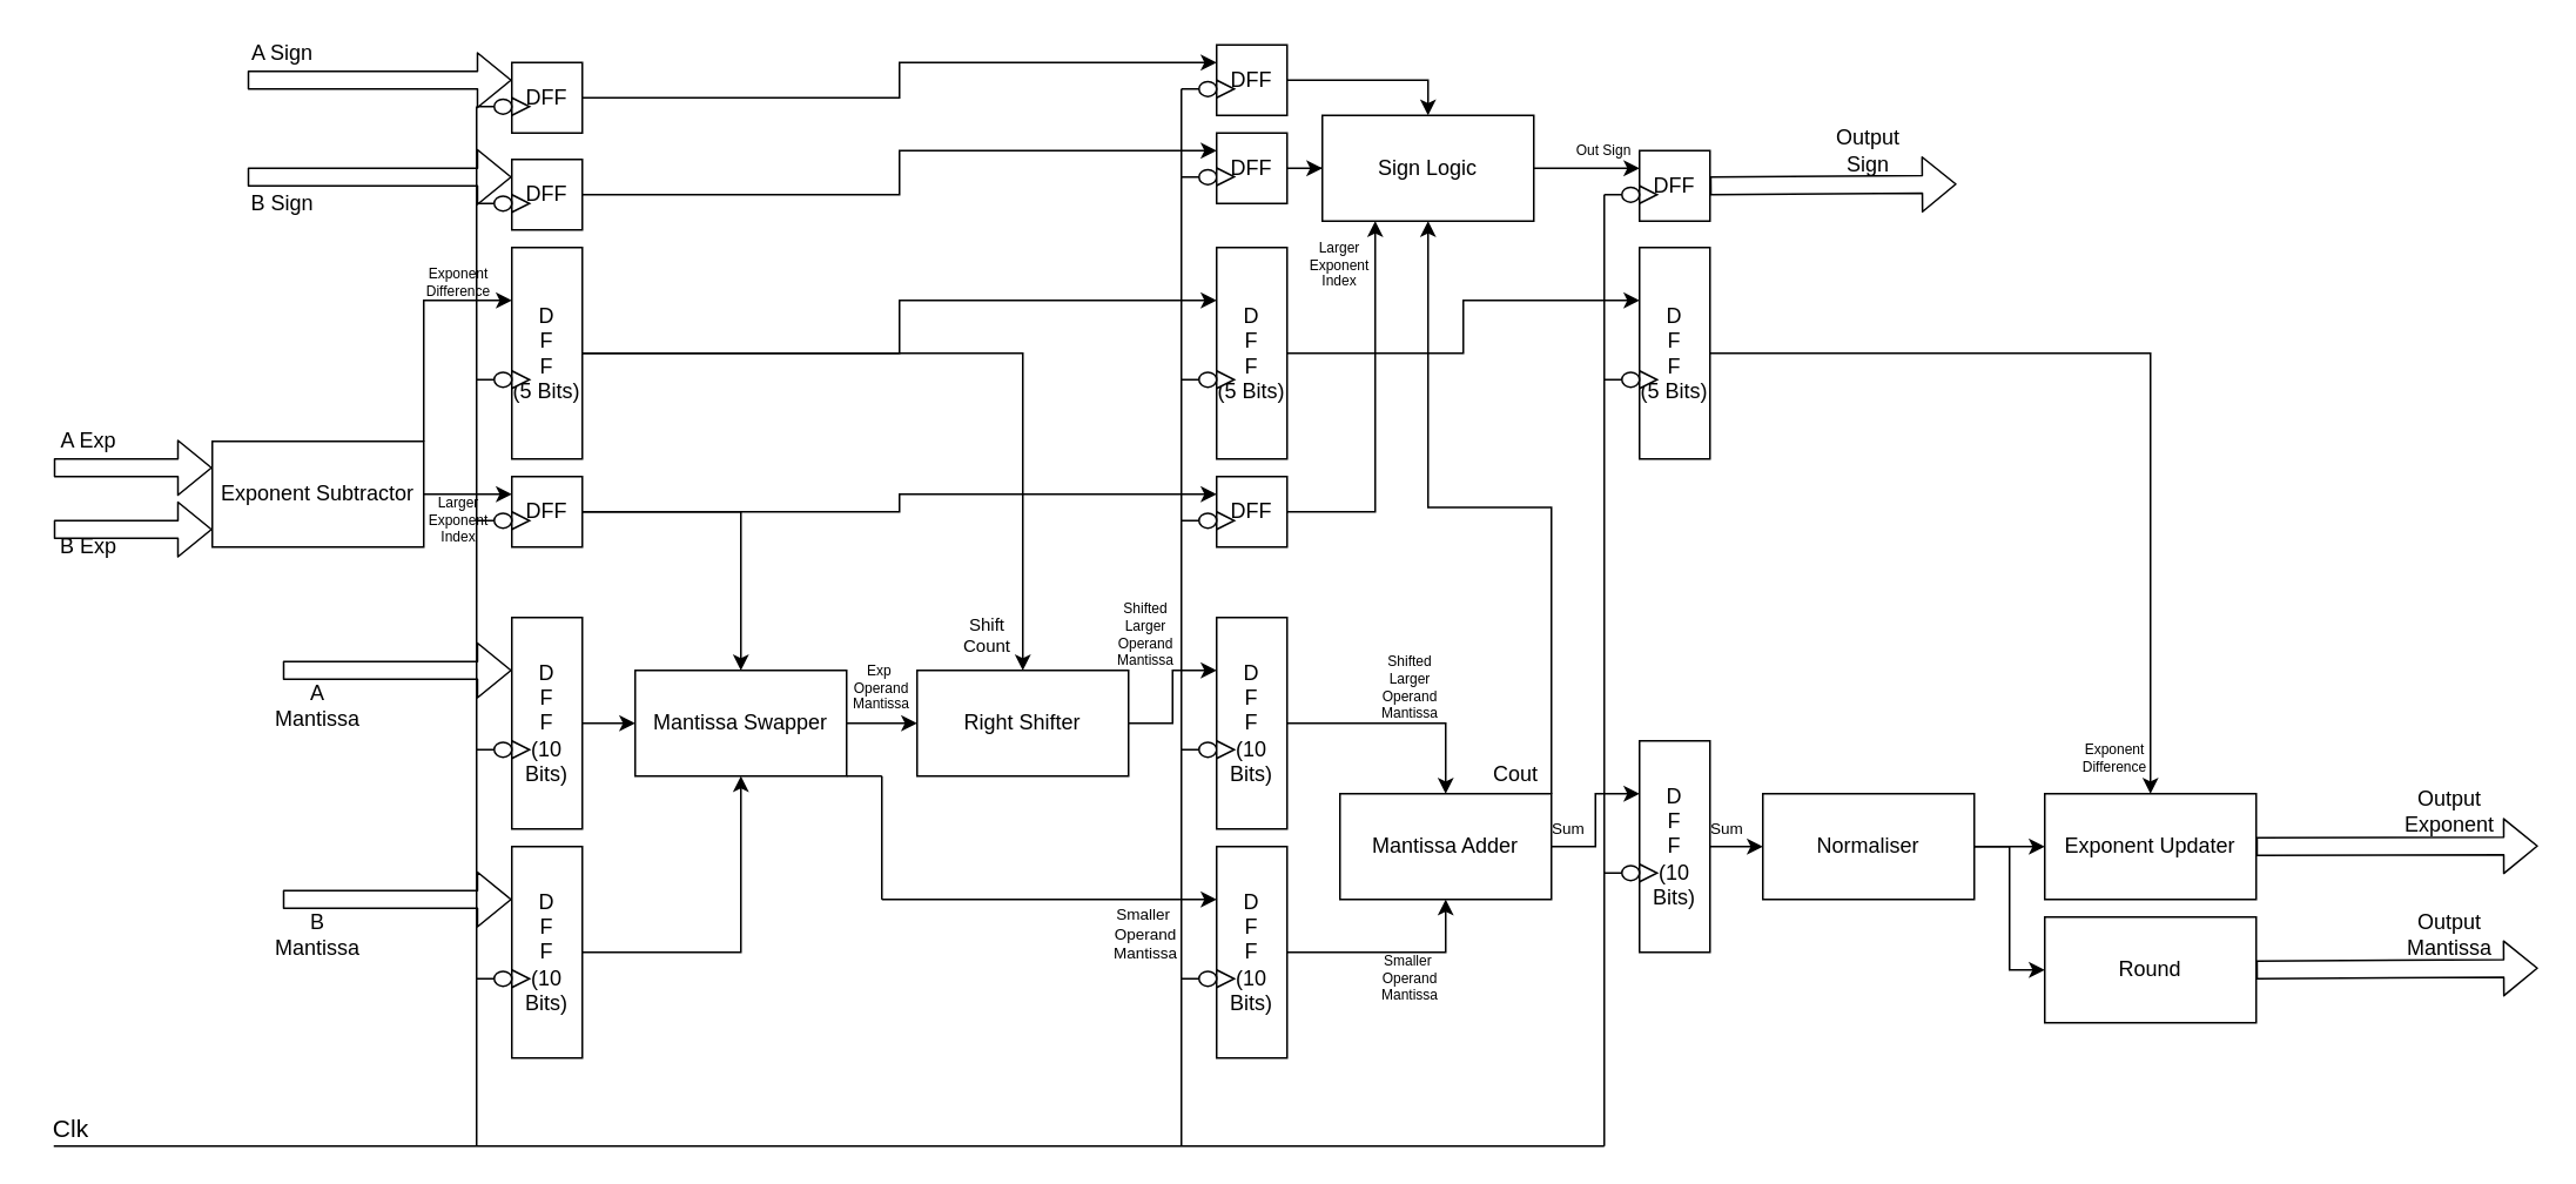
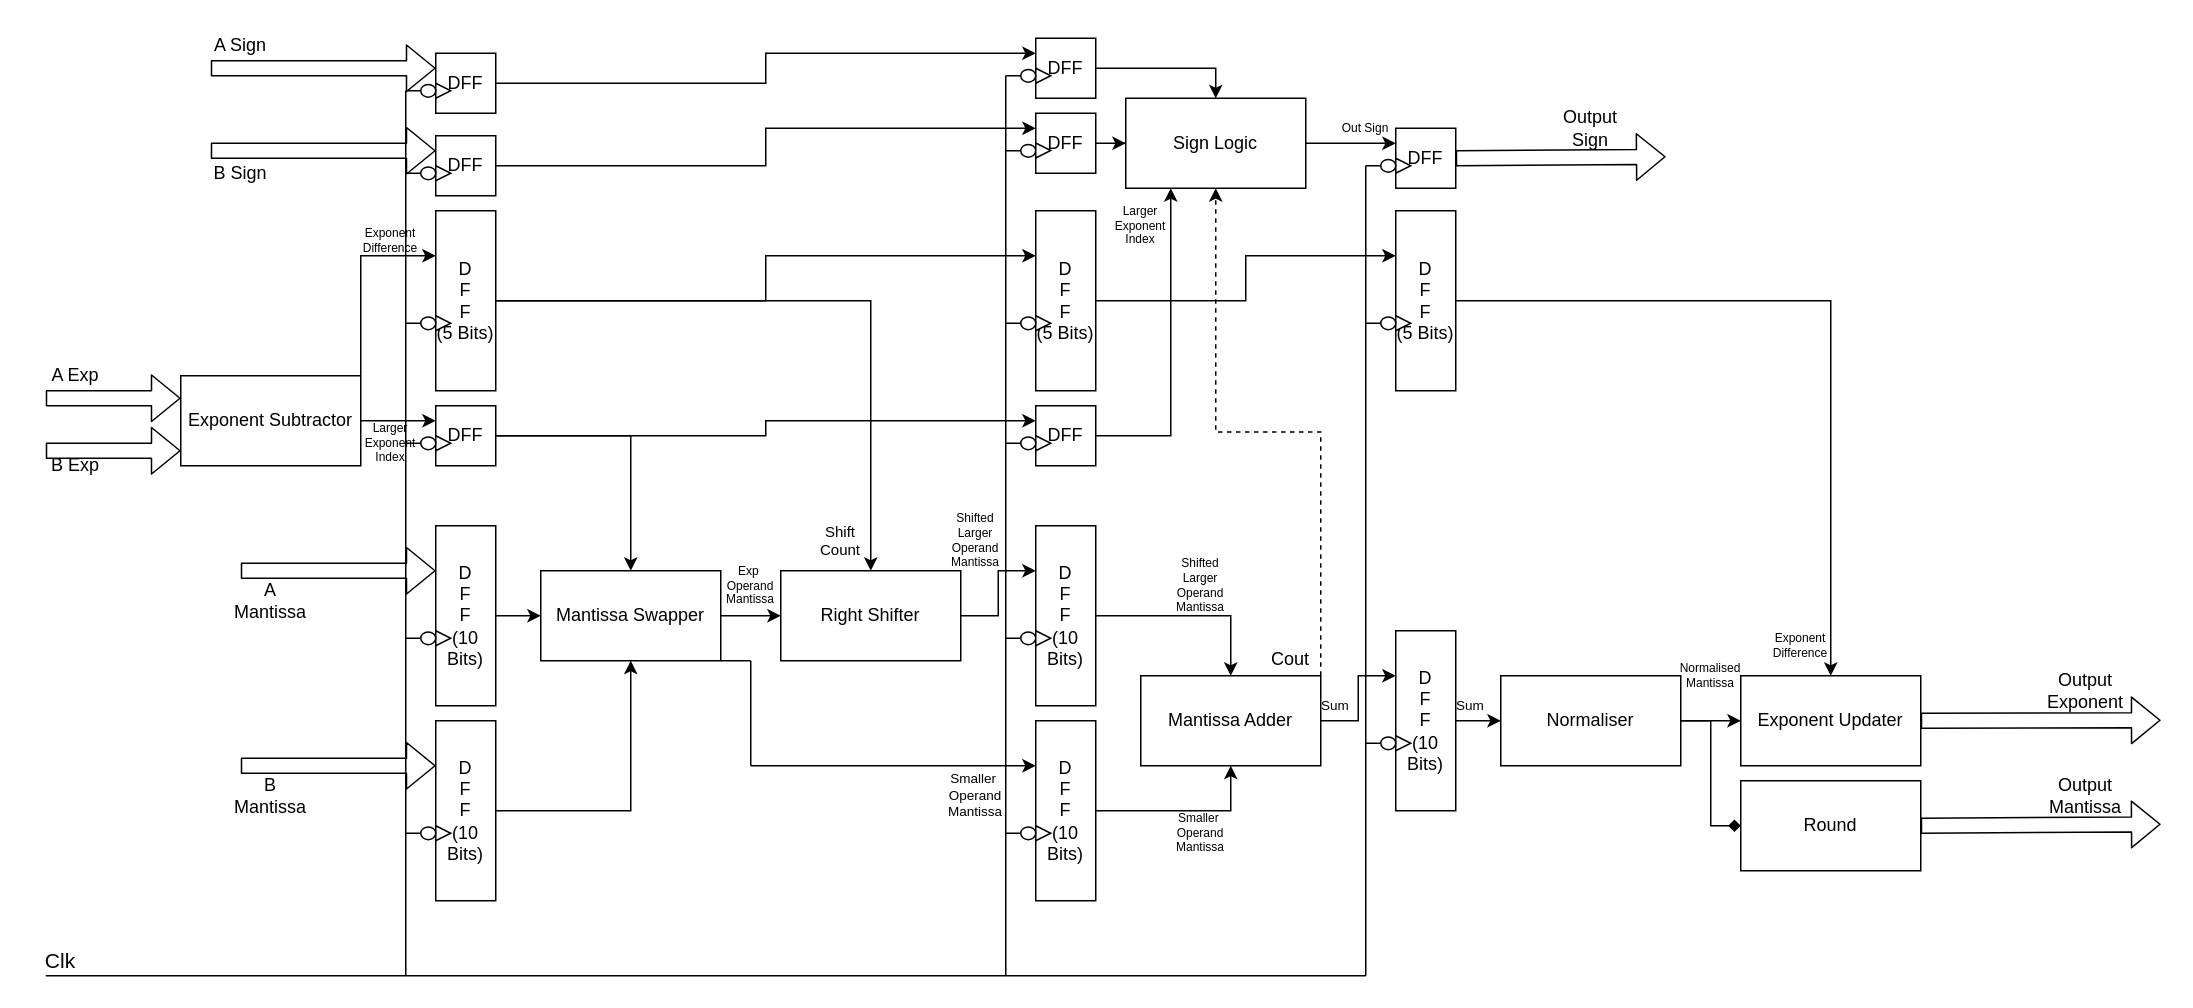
- <mxCell id="48" style="edgeStyle=orthogonalEdgeStyle;rounded=0;orthogonalLoop=1;jettySize=auto;html=1;exitX=1;exitY=0;exitDx=0;exitDy=0;entryX=0.5;entryY=1;entryDx=0;entryDy=0;" parent="1" source="49" target="55" edge="1"><mxGeometry relative="1" as="geometry" /></mxCell>
+ <mxCell id="48" style="edgeStyle=orthogonalEdgeStyle;rounded=0;orthogonalLoop=1;jettySize=auto;html=1;exitX=1;exitY=0;exitDx=0;exitDy=0;entryX=0.5;entryY=1;entryDx=0;entryDy=0;dashed=1;" parent="1" source="49" target="55" edge="1"><mxGeometry relative="1" as="geometry" /></mxCell>
+ <mxCell id="92" value="Normalised Mantissa" style="text;html=1;strokeColor=none;fillColor=none;align=center;verticalAlign=middle;whiteSpace=wrap;rounded=0;fontSize=8;" parent="1" vertex="1"><mxGeometry x="1120" y="440" width="40" height="20" as="geometry" /></mxCell>
- <mxCell id="64" style="edgeStyle=orthogonalEdgeStyle;rounded=0;orthogonalLoop=1;jettySize=auto;html=1;entryX=0;entryY=0.5;entryDx=0;entryDy=0;" parent="1" source="65" target="79" edge="1"><mxGeometry relative="1" as="geometry" /></mxCell>
+ <mxCell id="64" style="edgeStyle=orthogonalEdgeStyle;rounded=0;orthogonalLoop=1;jettySize=auto;html=1;entryX=0;entryY=0.5;entryDx=0;entryDy=0;endArrow=diamond;" parent="1" source="65" target="79" edge="1"><mxGeometry relative="1" as="geometry" /></mxCell>
